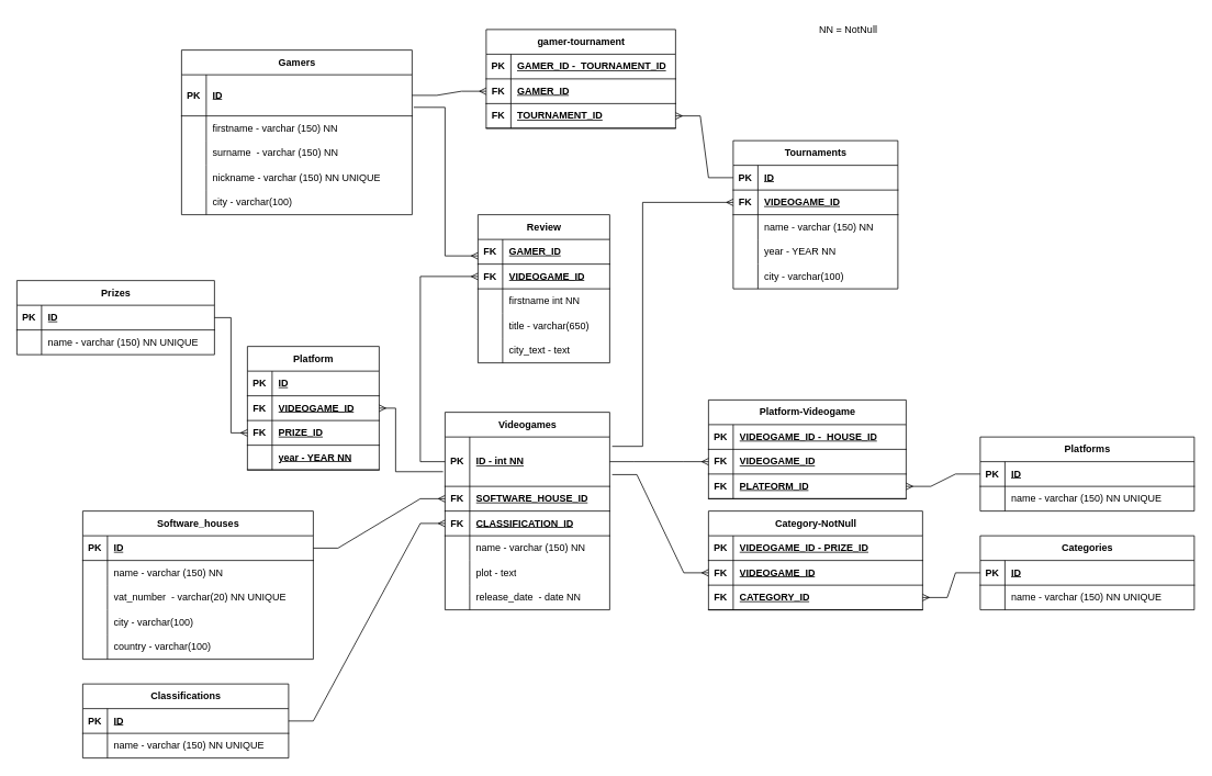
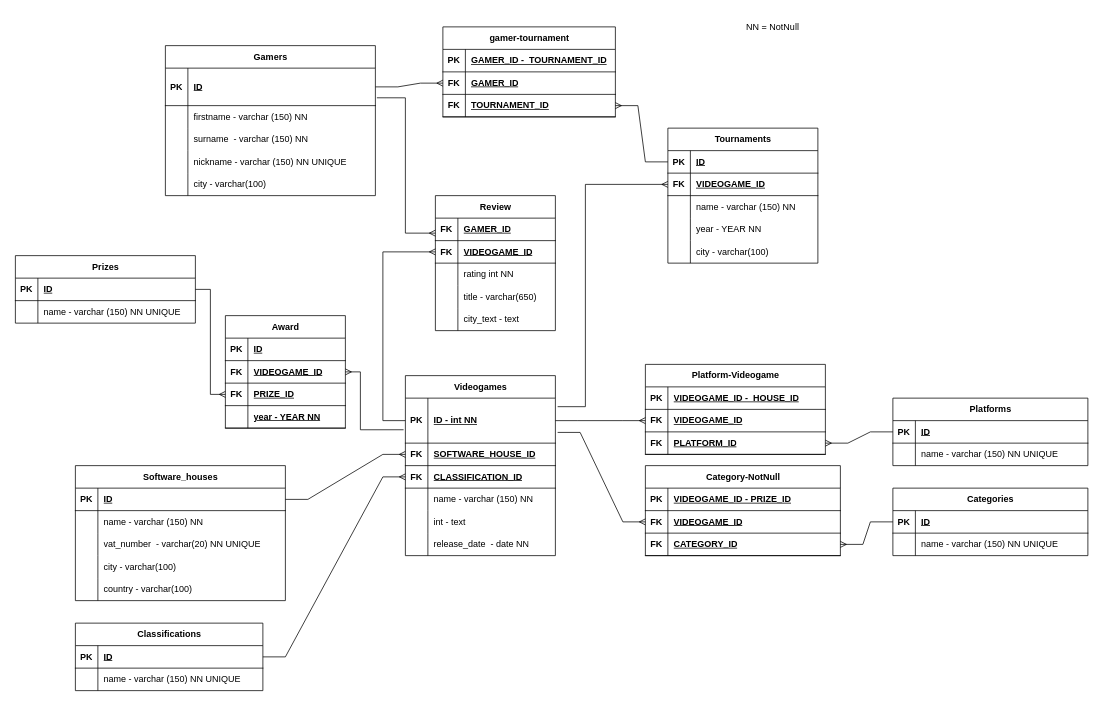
- <mxCell id="139" value="firstname int NN" style="shape=partialRectangle;connectable=0;fillColor=none;top=0;left=0;bottom=0;right=0;align=left;spacingLeft=6;overflow=hidden;whiteSpace=wrap;html=1;" vertex="1" parent="137"><mxGeometry x="30" width="130" height="30" as="geometry"><mxRectangle width="130" height="30" as="alternateBounds" /></mxGeometry></mxCell>
+ <mxCell id="139" value="rating int NN" style="shape=partialRectangle;connectable=0;fillColor=none;top=0;left=0;bottom=0;right=0;align=left;spacingLeft=6;overflow=hidden;whiteSpace=wrap;html=1;" vertex="1" parent="137"><mxGeometry x="30" width="130" height="30" as="geometry"><mxRectangle width="130" height="30" as="alternateBounds" /></mxGeometry></mxCell>
- <mxCell id="155" value="Platform" style="shape=table;startSize=30;container=1;collapsible=1;childLayout=tableLayout;fixedRows=1;rowLines=0;fontStyle=1;align=center;resizeLast=1;html=1;" vertex="1" parent="1"><mxGeometry x="300" y="420" width="160" height="150" as="geometry" /></mxCell>
+ <mxCell id="155" value="Award" style="shape=table;startSize=30;container=1;collapsible=1;childLayout=tableLayout;fixedRows=1;rowLines=0;fontStyle=1;align=center;resizeLast=1;html=1;" vertex="1" parent="1"><mxGeometry x="300" y="420" width="160" height="150" as="geometry" /></mxCell>
- <mxCell id="17" value="plot - text" style="shape=partialRectangle;connectable=0;fillColor=none;top=0;left=0;bottom=0;right=0;align=left;spacingLeft=6;overflow=hidden;whiteSpace=wrap;html=1;" vertex="1" parent="15"><mxGeometry x="30" width="170" height="30" as="geometry"><mxRectangle width="170" height="30" as="alternateBounds" /></mxGeometry></mxCell>
+ <mxCell id="17" value="int - text" style="shape=partialRectangle;connectable=0;fillColor=none;top=0;left=0;bottom=0;right=0;align=left;spacingLeft=6;overflow=hidden;whiteSpace=wrap;html=1;" vertex="1" parent="15"><mxGeometry x="30" width="170" height="30" as="geometry"><mxRectangle width="170" height="30" as="alternateBounds" /></mxGeometry></mxCell>
